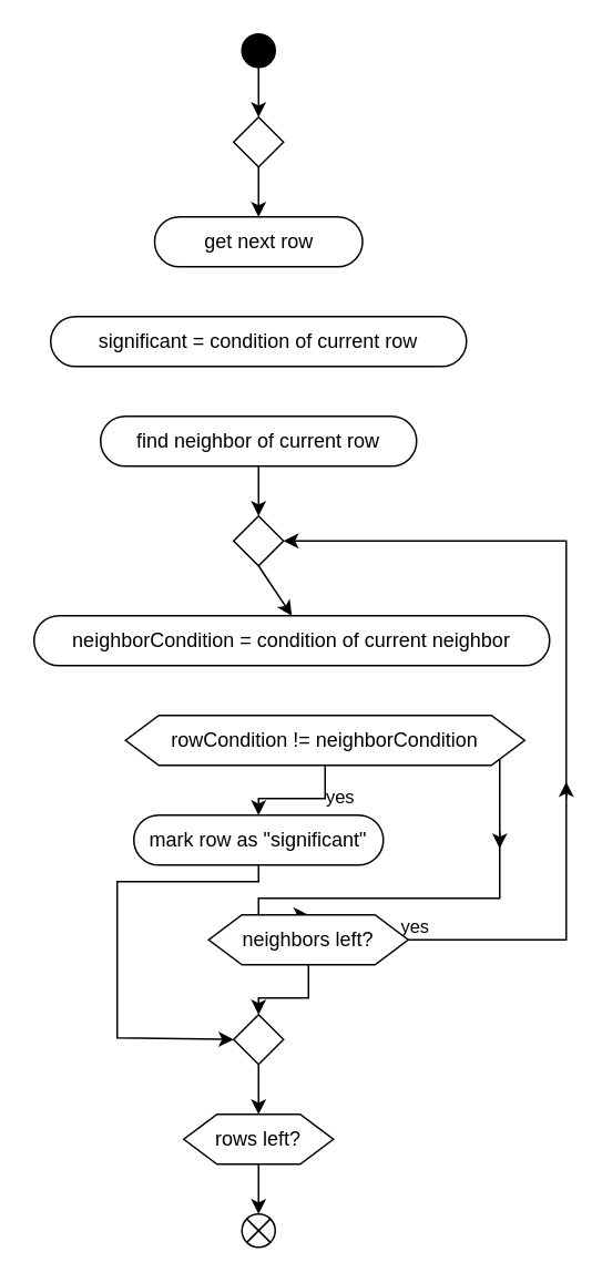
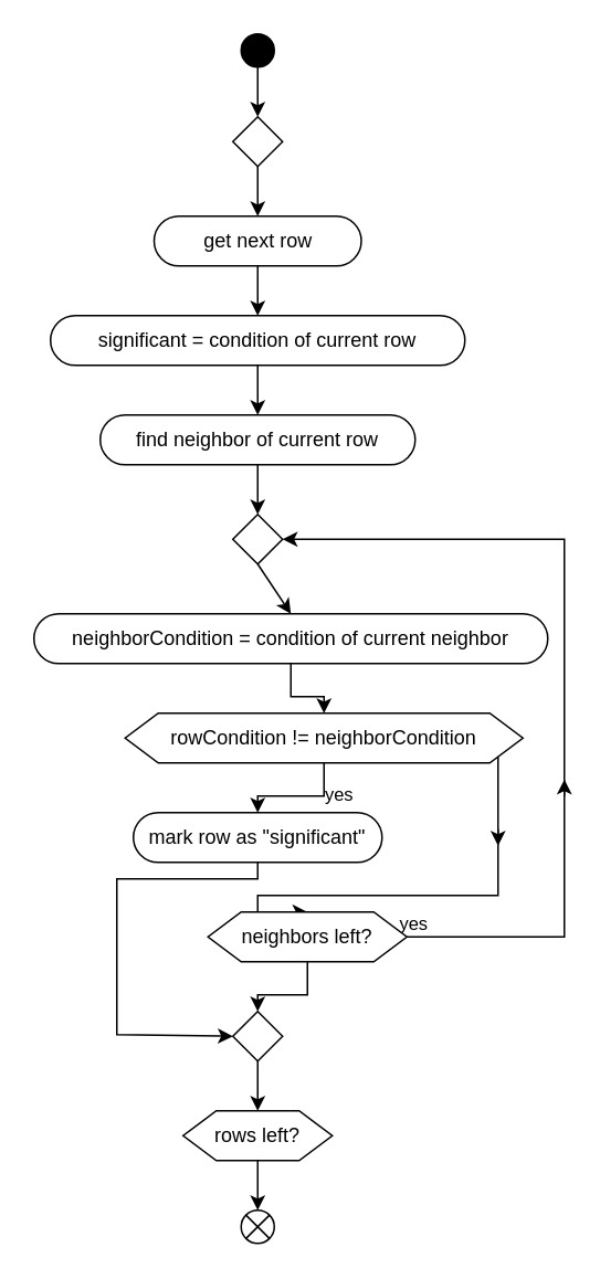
+ <mxCell id="5" style="edgeStyle=orthogonalEdgeStyle;rounded=0;orthogonalLoop=1;jettySize=auto;html=1;entryX=0.5;entryY=0;entryDx=0;entryDy=0;" edge="1" parent="1" source="6" target="8"><mxGeometry relative="1" as="geometry" /></mxCell>
+ <mxCell id="9" style="edgeStyle=orthogonalEdgeStyle;rounded=0;orthogonalLoop=1;jettySize=auto;html=1;entryX=0.5;entryY=0;entryDx=0;entryDy=0;exitX=0.5;exitY=1;exitDx=0;exitDy=0;" edge="1" parent="1" target="10" source="8"><mxGeometry relative="1" as="geometry"><mxPoint x="155" y="230" as="sourcePoint" /></mxGeometry></mxCell>
+ <mxCell id="14" style="edgeStyle=orthogonalEdgeStyle;rounded=0;orthogonalLoop=1;jettySize=auto;html=1;entryX=0.5;entryY=0;entryDx=0;entryDy=0;" edge="1" parent="1" source="15" target="17"><mxGeometry relative="1" as="geometry"><mxPoint x="140" y="420" as="targetPoint" /></mxGeometry></mxCell>
